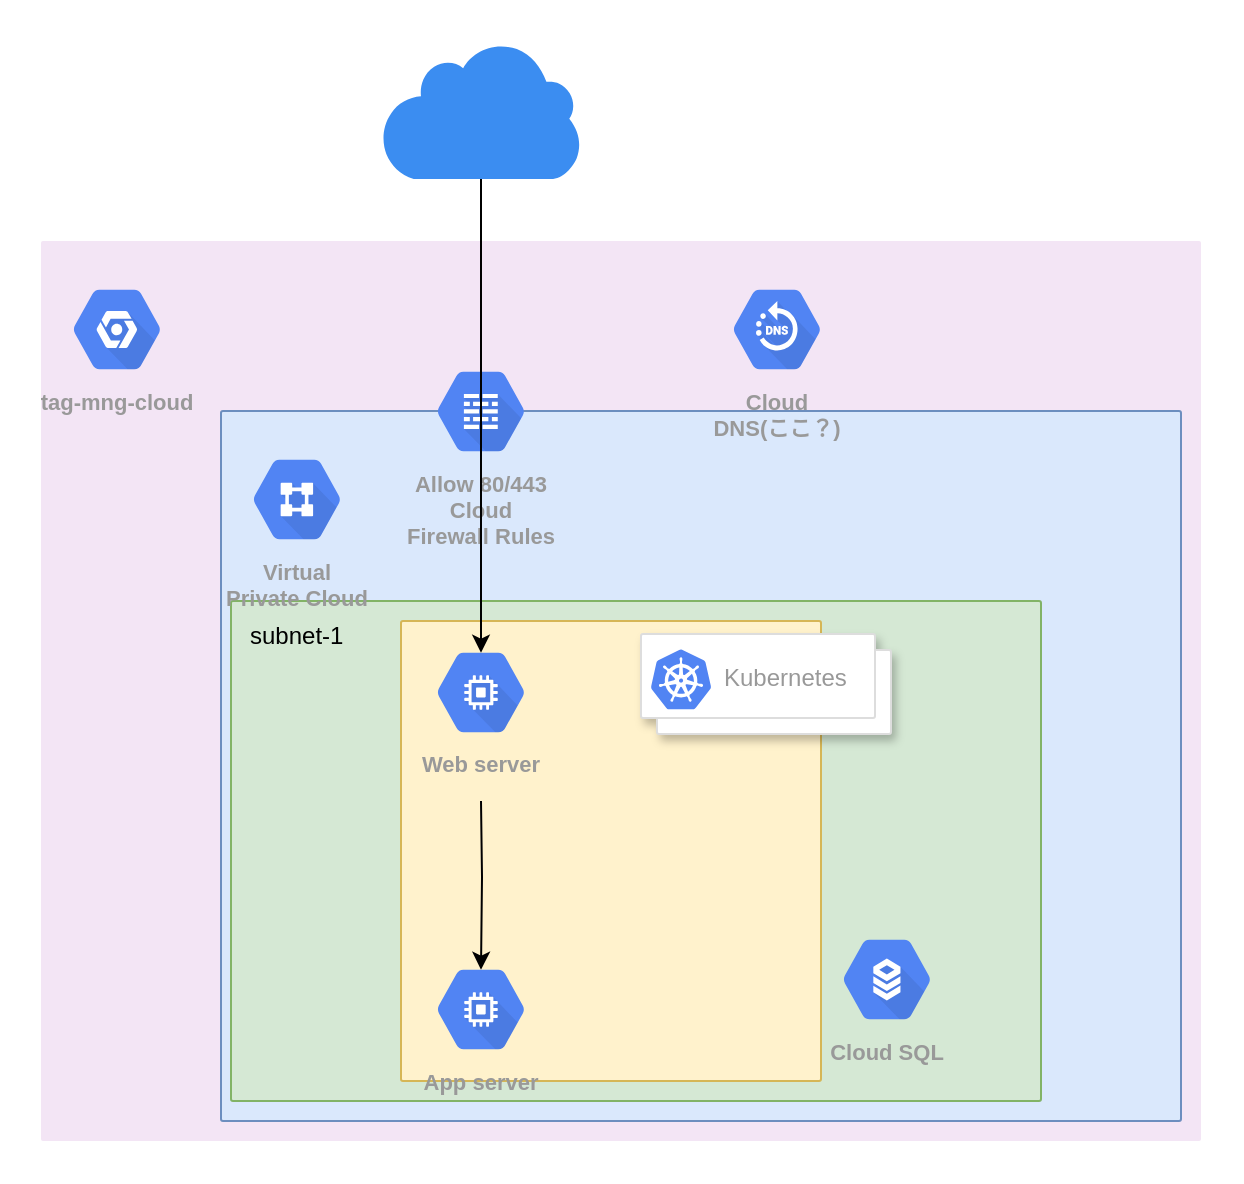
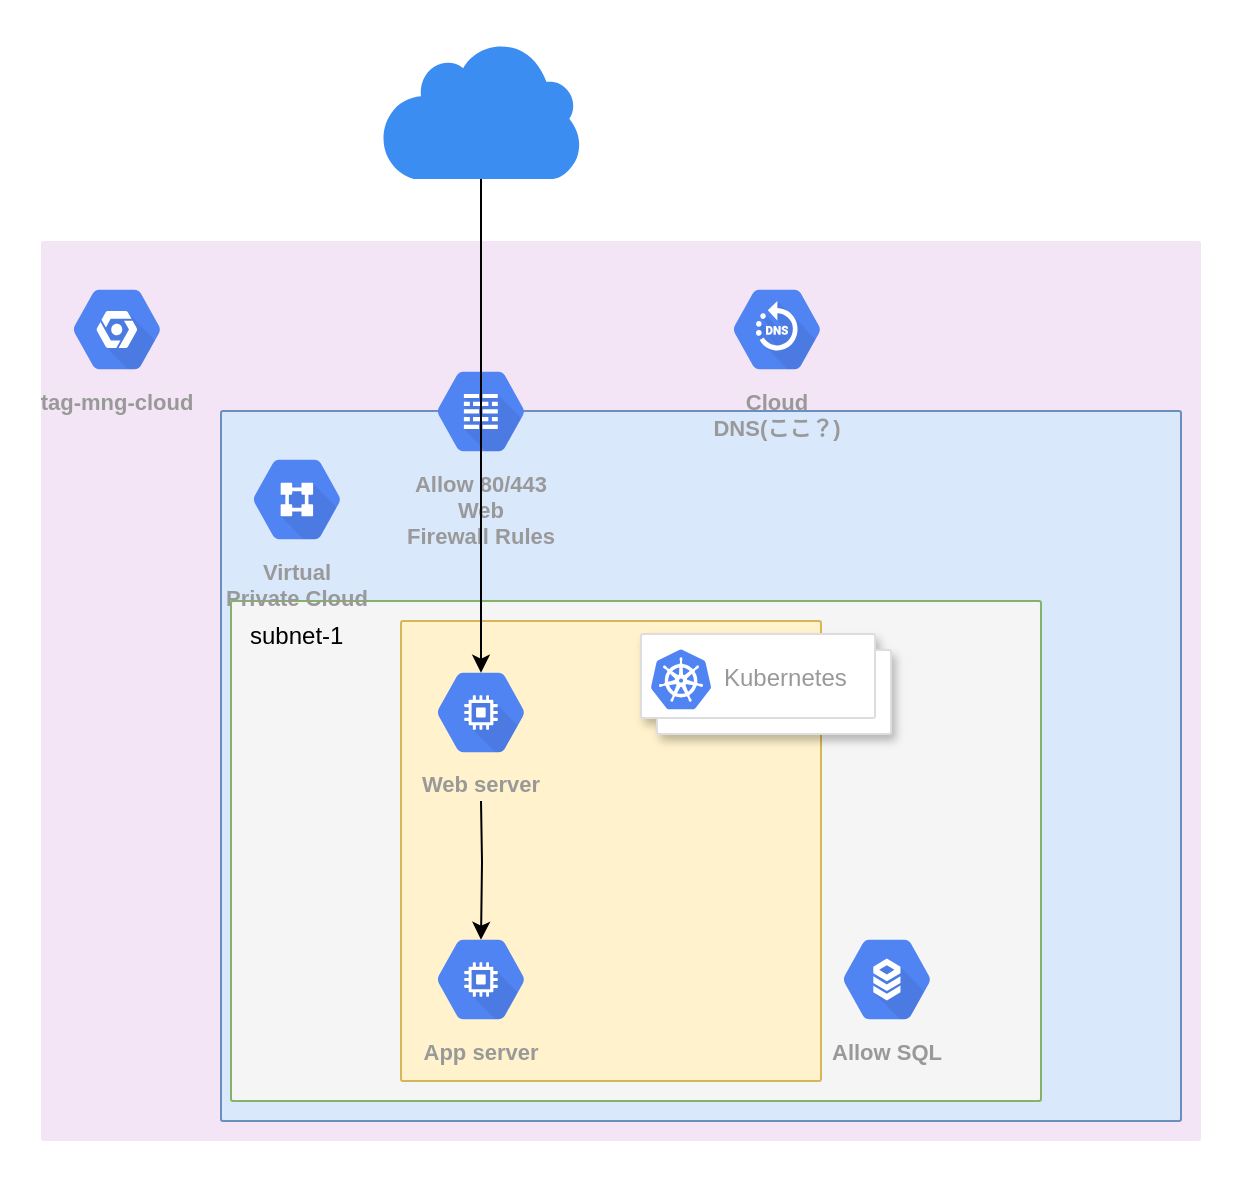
- <mxCell id="8" value="Allow 80/443&lt;br&gt;Cloud&lt;br&gt;Firewall Rules" style="html=1;fillColor=#5184F3;strokeColor=none;verticalAlign=top;labelPosition=center;verticalLabelPosition=bottom;align=center;spacingTop=-6;fontSize=11;fontStyle=1;fontColor=#999999;shape=mxgraph.gcp2.hexIcon;prIcon=cloud_firewall_rules" vertex="1" parent="1"><mxGeometry x="207" y="176" width="66" height="58.5" as="geometry" /></mxCell>
+ <mxCell id="8" value="Allow 80/443&lt;br&gt;Web&lt;br&gt;Firewall Rules" style="html=1;fillColor=#5184F3;strokeColor=none;verticalAlign=top;labelPosition=center;verticalLabelPosition=bottom;align=center;spacingTop=-6;fontSize=11;fontStyle=1;fontColor=#999999;shape=mxgraph.gcp2.hexIcon;prIcon=cloud_firewall_rules" vertex="1" parent="1"><mxGeometry x="207" y="176" width="66" height="58.5" as="geometry" /></mxCell>
- <mxCell id="4" value="subnet-1" style="points=[[0,0,0],[0.25,0,0],[0.5,0,0],[0.75,0,0],[1,0,0],[1,0.25,0],[1,0.5,0],[1,0.75,0],[1,1,0],[0.75,1,0],[0.5,1,0],[0.25,1,0],[0,1,0],[0,0.75,0],[0,0.5,0],[0,0.25,0]];rounded=1;absoluteArcSize=1;arcSize=2;html=1;strokeColor=#82b366;shadow=0;dashed=0;fontSize=12;align=left;verticalAlign=top;spacing=10;spacingTop=-4;fillColor=#d5e8d4;" vertex="1" parent="1"><mxGeometry x="115" y="300" width="405" height="250" as="geometry" /></mxCell>
+ <mxCell id="4" value="subnet-1" style="points=[[0,0,0],[0.25,0,0],[0.5,0,0],[0.75,0,0],[1,0,0],[1,0.25,0],[1,0.5,0],[1,0.75,0],[1,1,0],[0.75,1,0],[0.5,1,0],[0.25,1,0],[0,1,0],[0,0.75,0],[0,0.5,0],[0,0.25,0]];rounded=1;absoluteArcSize=1;arcSize=2;html=1;strokeColor=#82b366;shadow=0;dashed=0;fontSize=12;align=left;verticalAlign=top;spacing=10;spacingTop=-4;fillColor=#f5f5f5;" vertex="1" parent="1"><mxGeometry x="115" y="300" width="405" height="250" as="geometry" /></mxCell>
- <mxCell id="12" value="Web server" style="html=1;fillColor=#5184F3;strokeColor=none;verticalAlign=top;labelPosition=center;verticalLabelPosition=bottom;align=center;spacingTop=-6;fontSize=11;fontStyle=1;fontColor=#999999;shape=mxgraph.gcp2.hexIcon;prIcon=compute_engine" vertex="1" parent="1"><mxGeometry x="207" y="316.5" width="66" height="58.5" as="geometry" /></mxCell>
+ <mxCell id="12" value="Web server" style="html=1;fillColor=#5184F3;strokeColor=none;verticalAlign=top;labelPosition=center;verticalLabelPosition=bottom;align=center;spacingTop=-6;fontSize=11;fontStyle=1;fontColor=#999999;shape=mxgraph.gcp2.hexIcon;prIcon=compute_engine" vertex="1" parent="1"><mxGeometry x="207" y="326.5" width="66" height="58.5" as="geometry" /></mxCell>
- <mxCell id="14" value="App server" style="html=1;fillColor=#5184F3;strokeColor=none;verticalAlign=top;labelPosition=center;verticalLabelPosition=bottom;align=center;spacingTop=-6;fontSize=11;fontStyle=1;fontColor=#999999;shape=mxgraph.gcp2.hexIcon;prIcon=compute_engine" vertex="1" parent="1"><mxGeometry x="207" y="475" width="66" height="58.5" as="geometry" /></mxCell>
+ <mxCell id="14" value="App server" style="html=1;fillColor=#5184F3;strokeColor=none;verticalAlign=top;labelPosition=center;verticalLabelPosition=bottom;align=center;spacingTop=-6;fontSize=11;fontStyle=1;fontColor=#999999;shape=mxgraph.gcp2.hexIcon;prIcon=compute_engine" vertex="1" parent="1"><mxGeometry x="207" y="460" width="66" height="58.5" as="geometry" /></mxCell>
- <mxCell id="10" value="Cloud SQL" style="html=1;fillColor=#5184F3;strokeColor=none;verticalAlign=top;labelPosition=center;verticalLabelPosition=bottom;align=center;spacingTop=-6;fontSize=11;fontStyle=1;fontColor=#999999;shape=mxgraph.gcp2.hexIcon;prIcon=cloud_sql" vertex="1" parent="1"><mxGeometry x="410" y="460" width="66" height="58.5" as="geometry" /></mxCell>
+ <mxCell id="10" value="Allow SQL" style="html=1;fillColor=#5184F3;strokeColor=none;verticalAlign=top;labelPosition=center;verticalLabelPosition=bottom;align=center;spacingTop=-6;fontSize=11;fontStyle=1;fontColor=#999999;shape=mxgraph.gcp2.hexIcon;prIcon=cloud_sql" vertex="1" parent="1"><mxGeometry x="410" y="460" width="66" height="58.5" as="geometry" /></mxCell>
